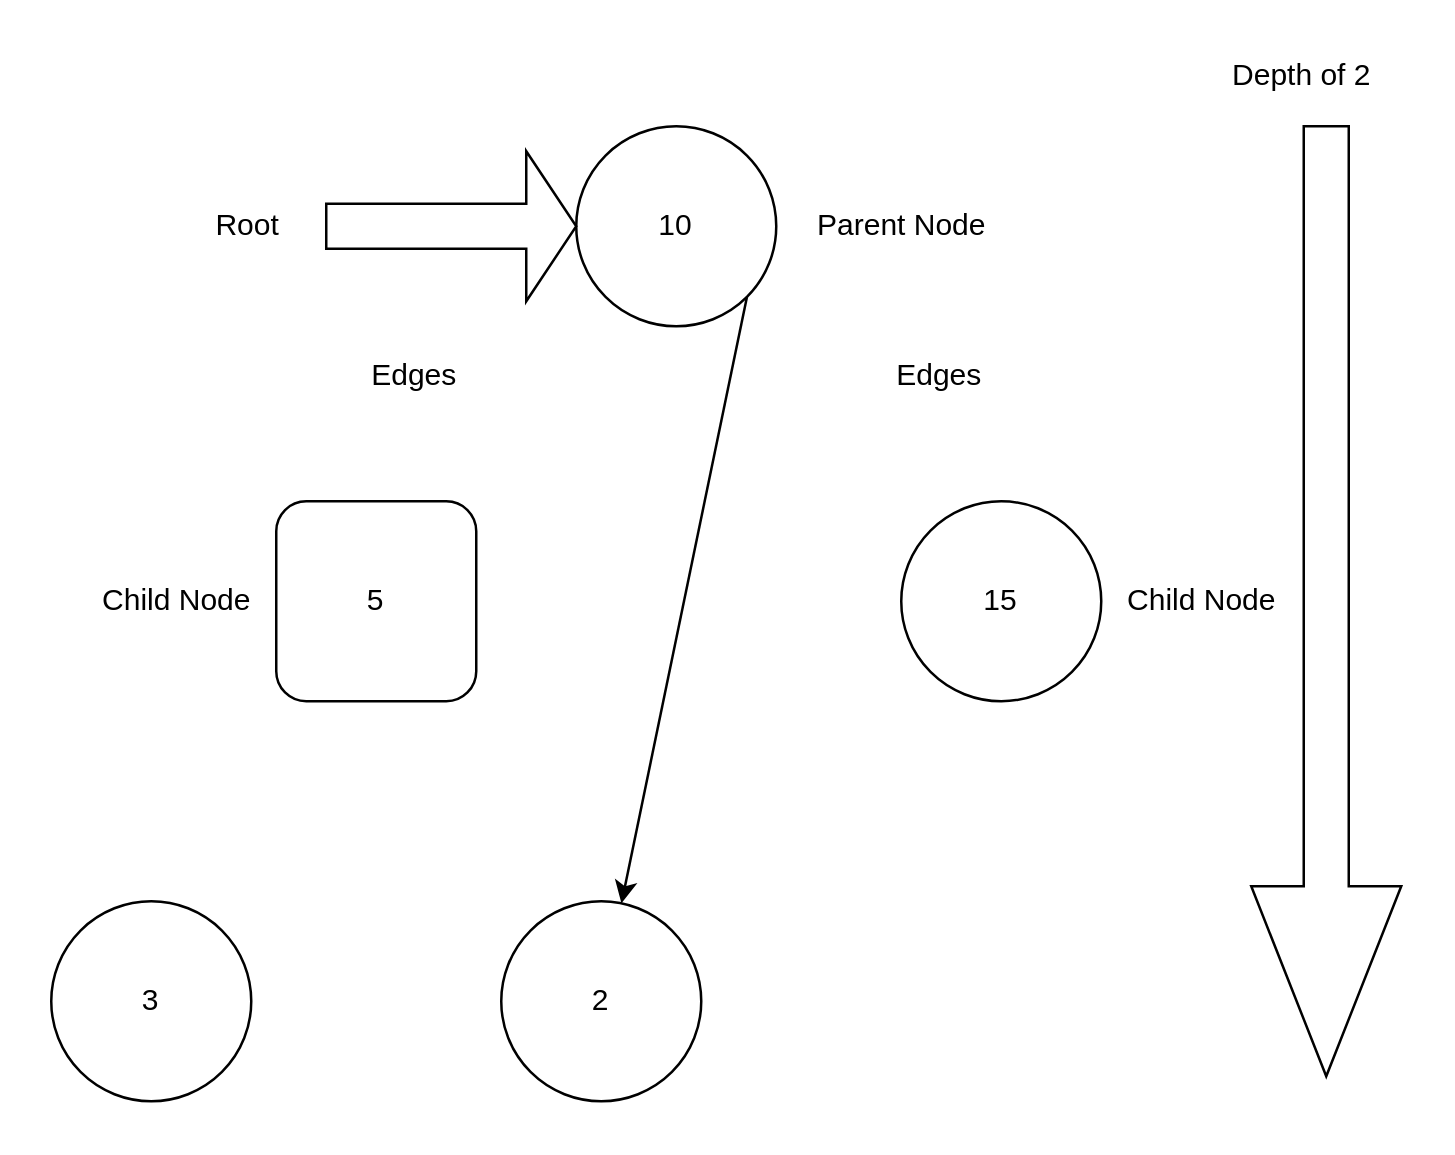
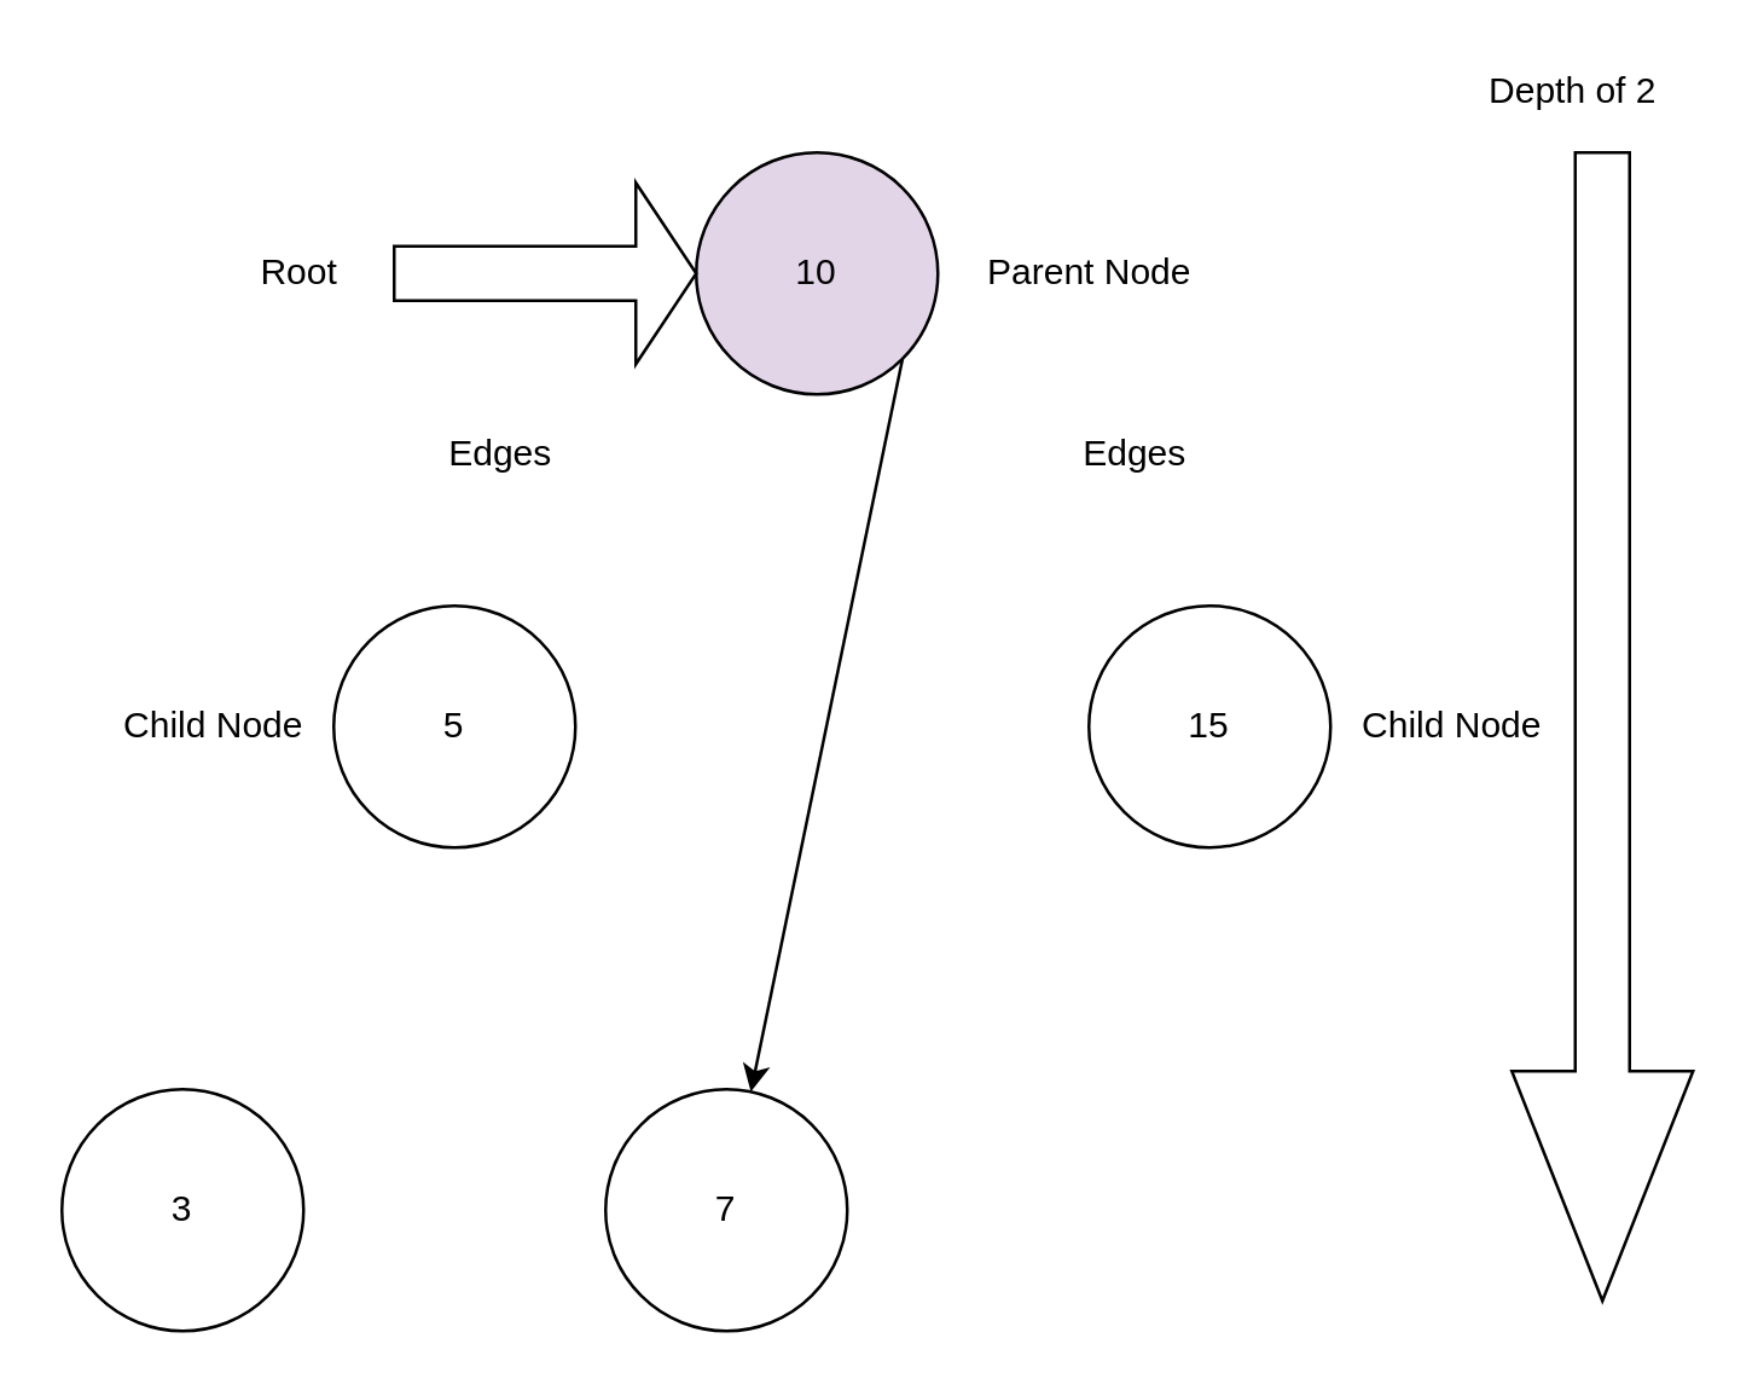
- <mxCell id="2" value="10" style="ellipse;whiteSpace=wrap;html=1;aspect=fixed;" vertex="1" parent="1"><mxGeometry x="230" y="50" width="80" height="80" as="geometry" /></mxCell>
+ <mxCell id="2" value="10" style="ellipse;whiteSpace=wrap;html=1;aspect=fixed;fillColor=#e1d5e7;" vertex="1" parent="1"><mxGeometry x="230" y="50" width="80" height="80" as="geometry" /></mxCell>
- <mxCell id="6" value="5" style="whiteSpace=wrap;html=1;aspect=fixed;rounded=1;" vertex="1" parent="1"><mxGeometry x="110" y="200" width="80" height="80" as="geometry" /></mxCell>
+ <mxCell id="6" value="5" style="ellipse;whiteSpace=wrap;html=1;aspect=fixed;" vertex="1" parent="1"><mxGeometry x="110" y="200" width="80" height="80" as="geometry" /></mxCell>
- <mxCell id="14" value="2" style="ellipse;whiteSpace=wrap;html=1;aspect=fixed;" vertex="1" parent="1"><mxGeometry x="200" y="360" width="80" height="80" as="geometry" /></mxCell>
+ <mxCell id="14" value="7" style="ellipse;whiteSpace=wrap;html=1;aspect=fixed;" vertex="1" parent="1"><mxGeometry x="200" y="360" width="80" height="80" as="geometry" /></mxCell>
